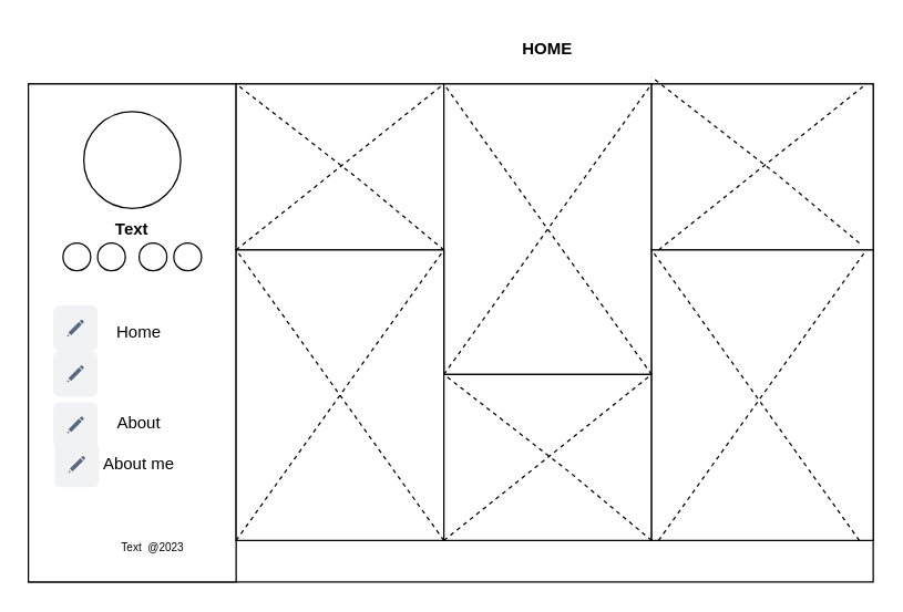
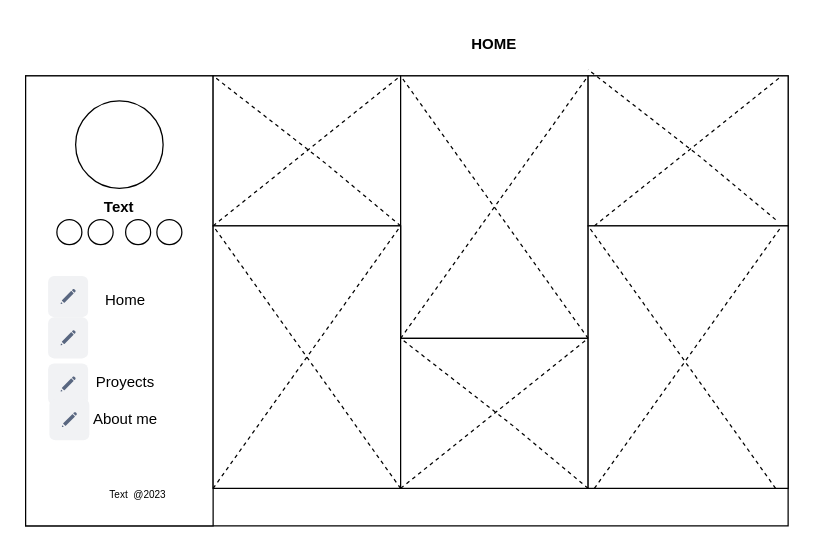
- <mxCell id="8" value="About" style="text;html=1;strokeColor=none;fillColor=none;align=center;verticalAlign=middle;whiteSpace=wrap;rounded=0;" vertex="1" parent="1"><mxGeometry x="70" y="290" width="60" height="30" as="geometry" /></mxCell>
+ <mxCell id="8" value="Proyects" style="text;html=1;strokeColor=none;fillColor=none;align=center;verticalAlign=middle;whiteSpace=wrap;rounded=0;" vertex="1" parent="1"><mxGeometry x="70" y="290" width="60" height="30" as="geometry" /></mxCell>
